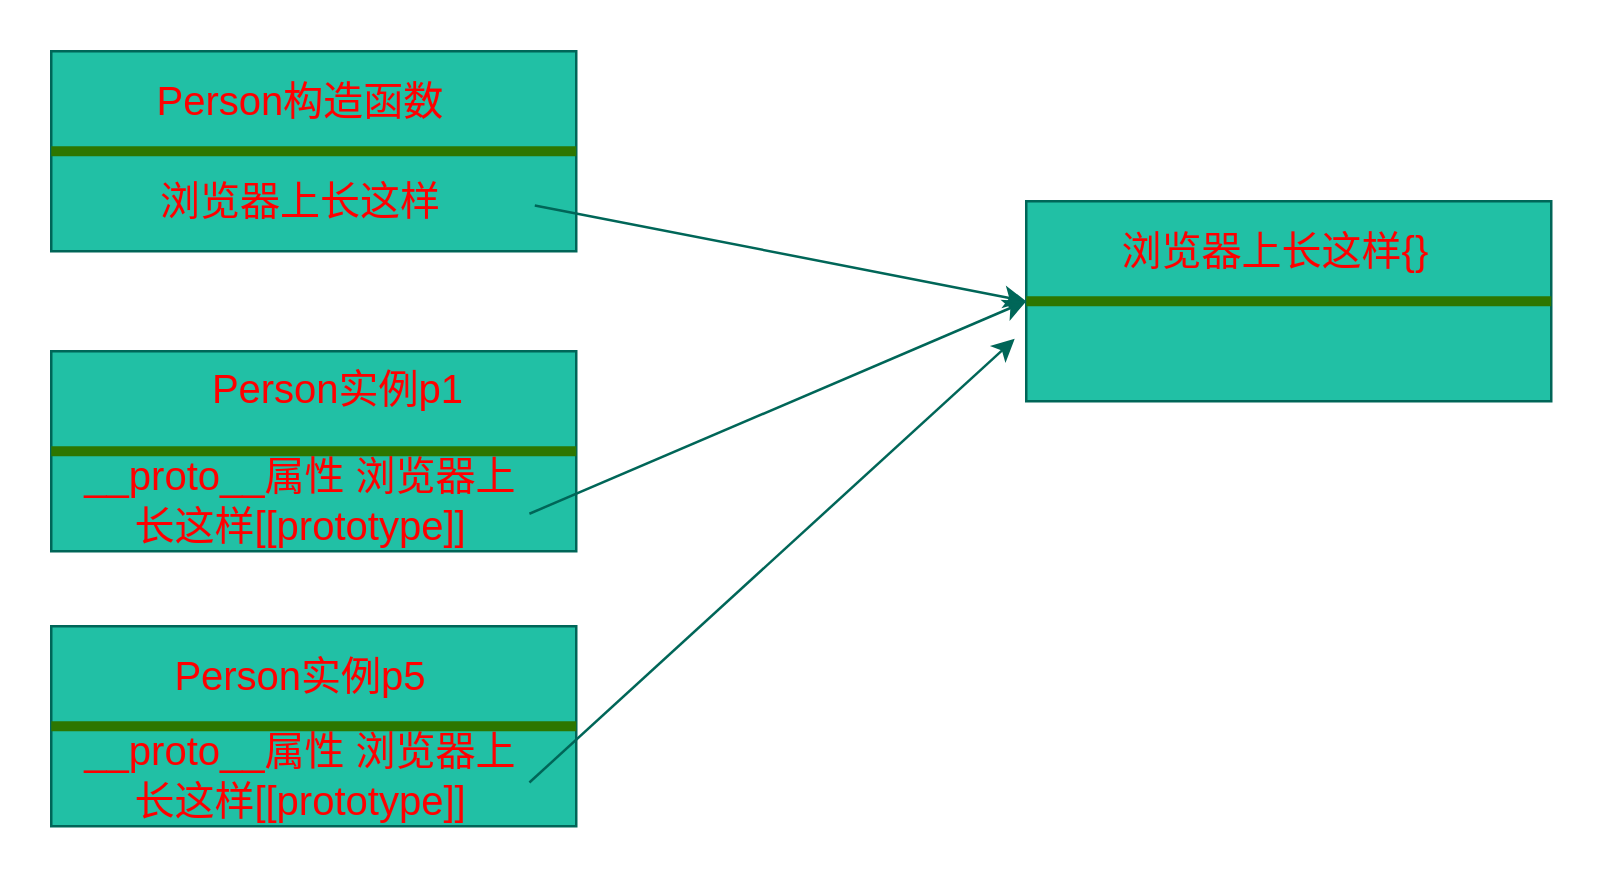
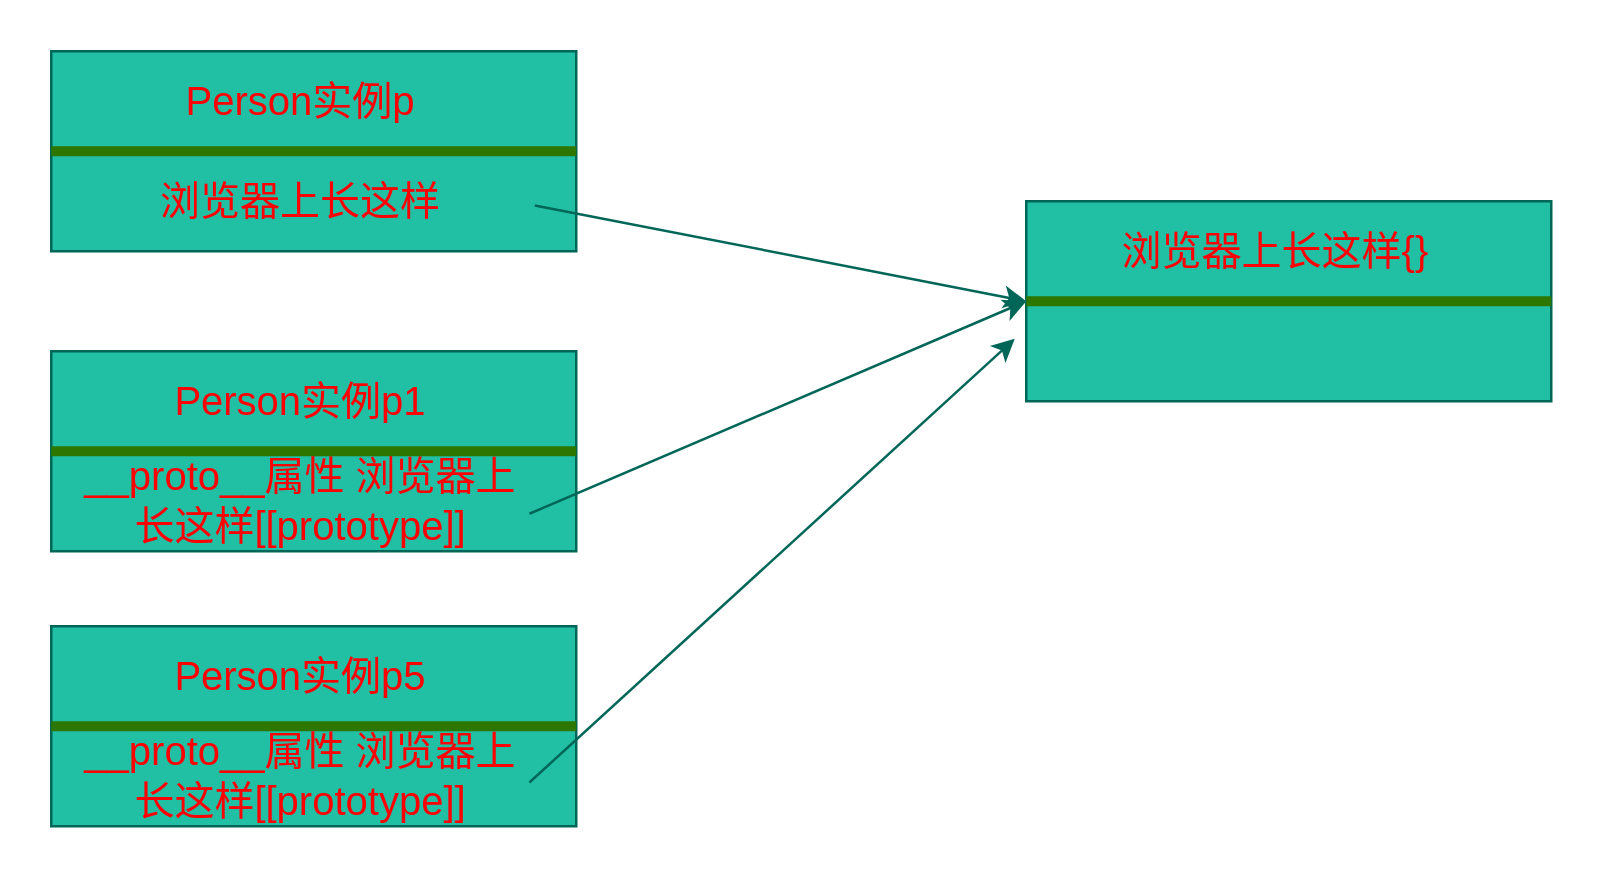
- <mxCell id="4" value="Person构造函数" style="text;html=1;strokeColor=none;fillColor=none;align=center;verticalAlign=middle;whiteSpace=wrap;rounded=0;sketch=0;fontSize=16;fontColor=#FF0000;" parent="1" vertex="1"><mxGeometry x="40" y="30" width="160" height="20" as="geometry" /></mxCell>
+ <mxCell id="4" value="Person实例p" style="text;html=1;strokeColor=none;fillColor=none;align=center;verticalAlign=middle;whiteSpace=wrap;rounded=0;sketch=0;fontSize=16;fontColor=#FF0000;" parent="1" vertex="1"><mxGeometry x="40" y="30" width="160" height="20" as="geometry" /></mxCell>
- <mxCell id="8" value="Person实例p1" style="text;html=1;strokeColor=none;fillColor=none;align=center;verticalAlign=middle;whiteSpace=wrap;rounded=0;sketch=0;fontSize=16;fontColor=#FF0000;" parent="1" vertex="1"><mxGeometry x="55" y="145" width="160" height="20" as="geometry" /></mxCell>
+ <mxCell id="8" value="Person实例p1" style="text;html=1;strokeColor=none;fillColor=none;align=center;verticalAlign=middle;whiteSpace=wrap;rounded=0;sketch=0;fontSize=16;fontColor=#FF0000;" parent="1" vertex="1"><mxGeometry x="40" y="150" width="160" height="20" as="geometry" /></mxCell>
